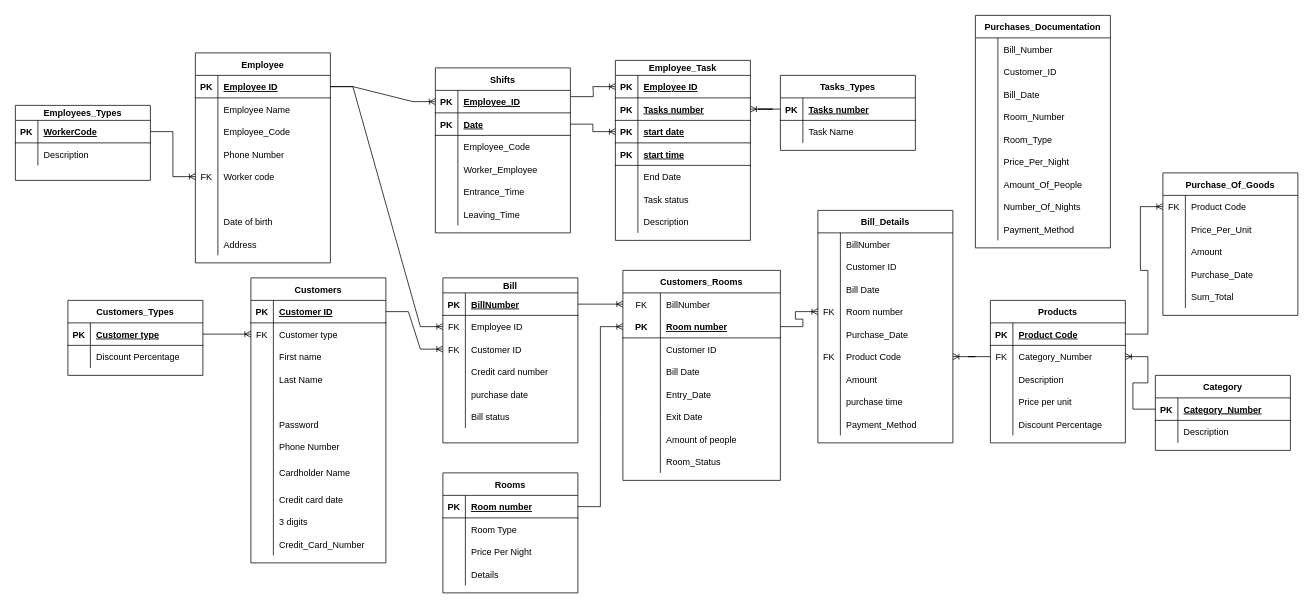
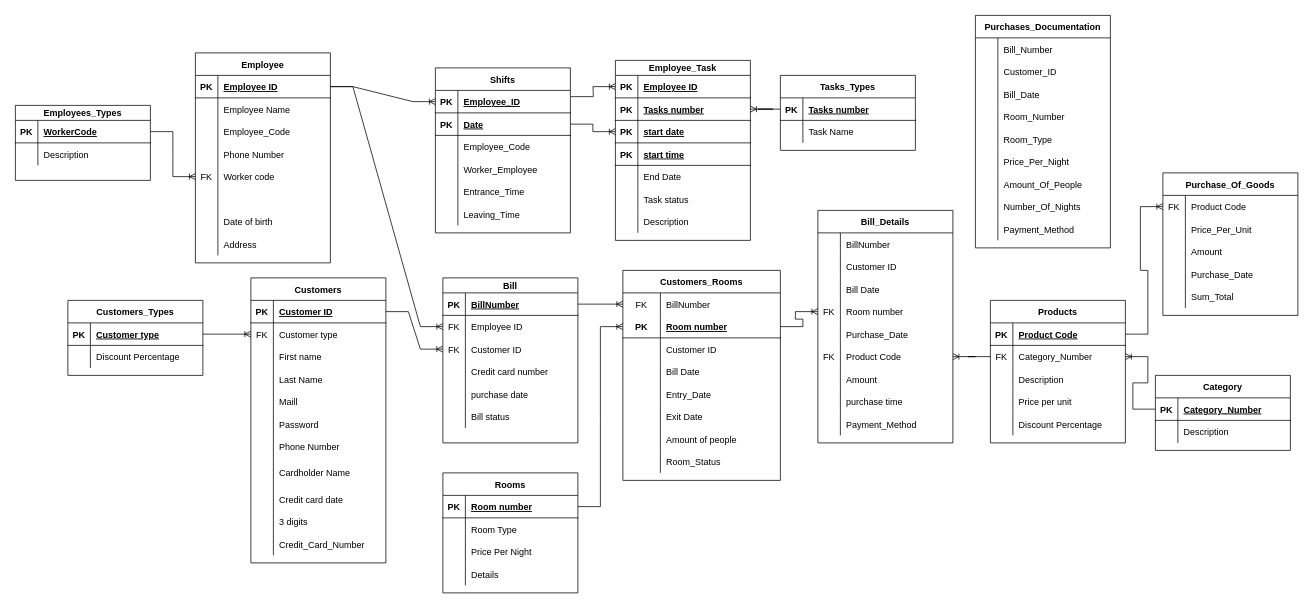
+ <mxCell id="94" value="Maill" style="shape=partialRectangle;connectable=0;fillColor=none;top=0;left=0;bottom=0;right=0;align=left;spacingLeft=6;overflow=hidden;" parent="92" vertex="1"><mxGeometry x="30" width="150" height="30" as="geometry"><mxRectangle width="150" height="30" as="alternateBounds" /></mxGeometry></mxCell>
